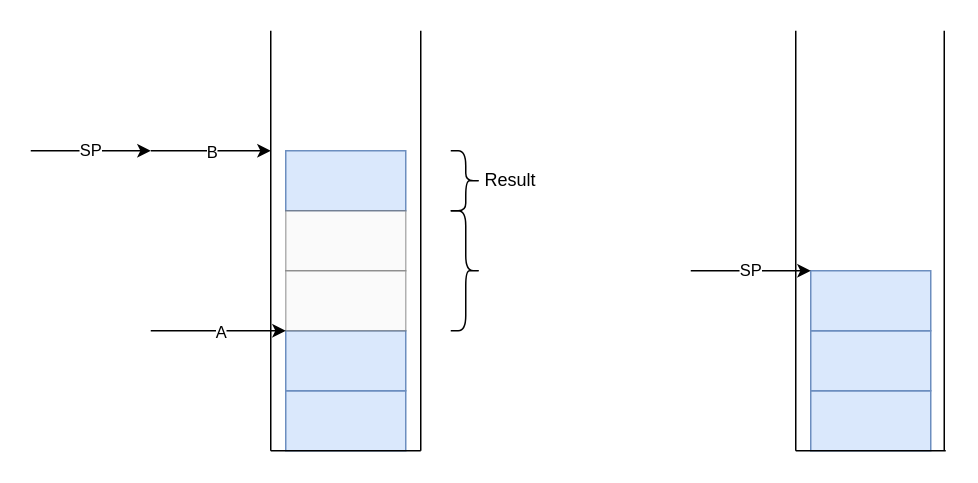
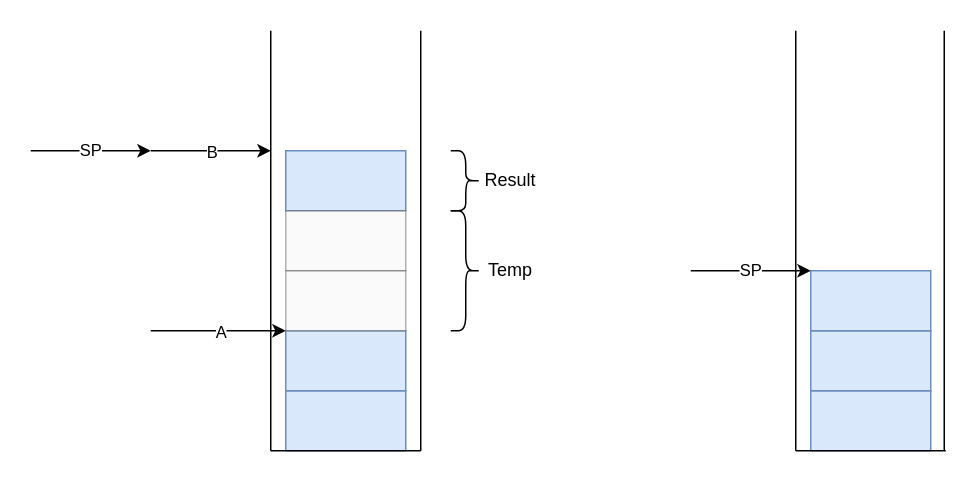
+ <mxCell id="10" value="Temp" style="text;html=1;strokeColor=none;fillColor=none;align=center;verticalAlign=middle;whiteSpace=wrap;rounded=0;" parent="1" vertex="1"><mxGeometry x="320" y="170" width="40" height="20" as="geometry" /></mxCell>
